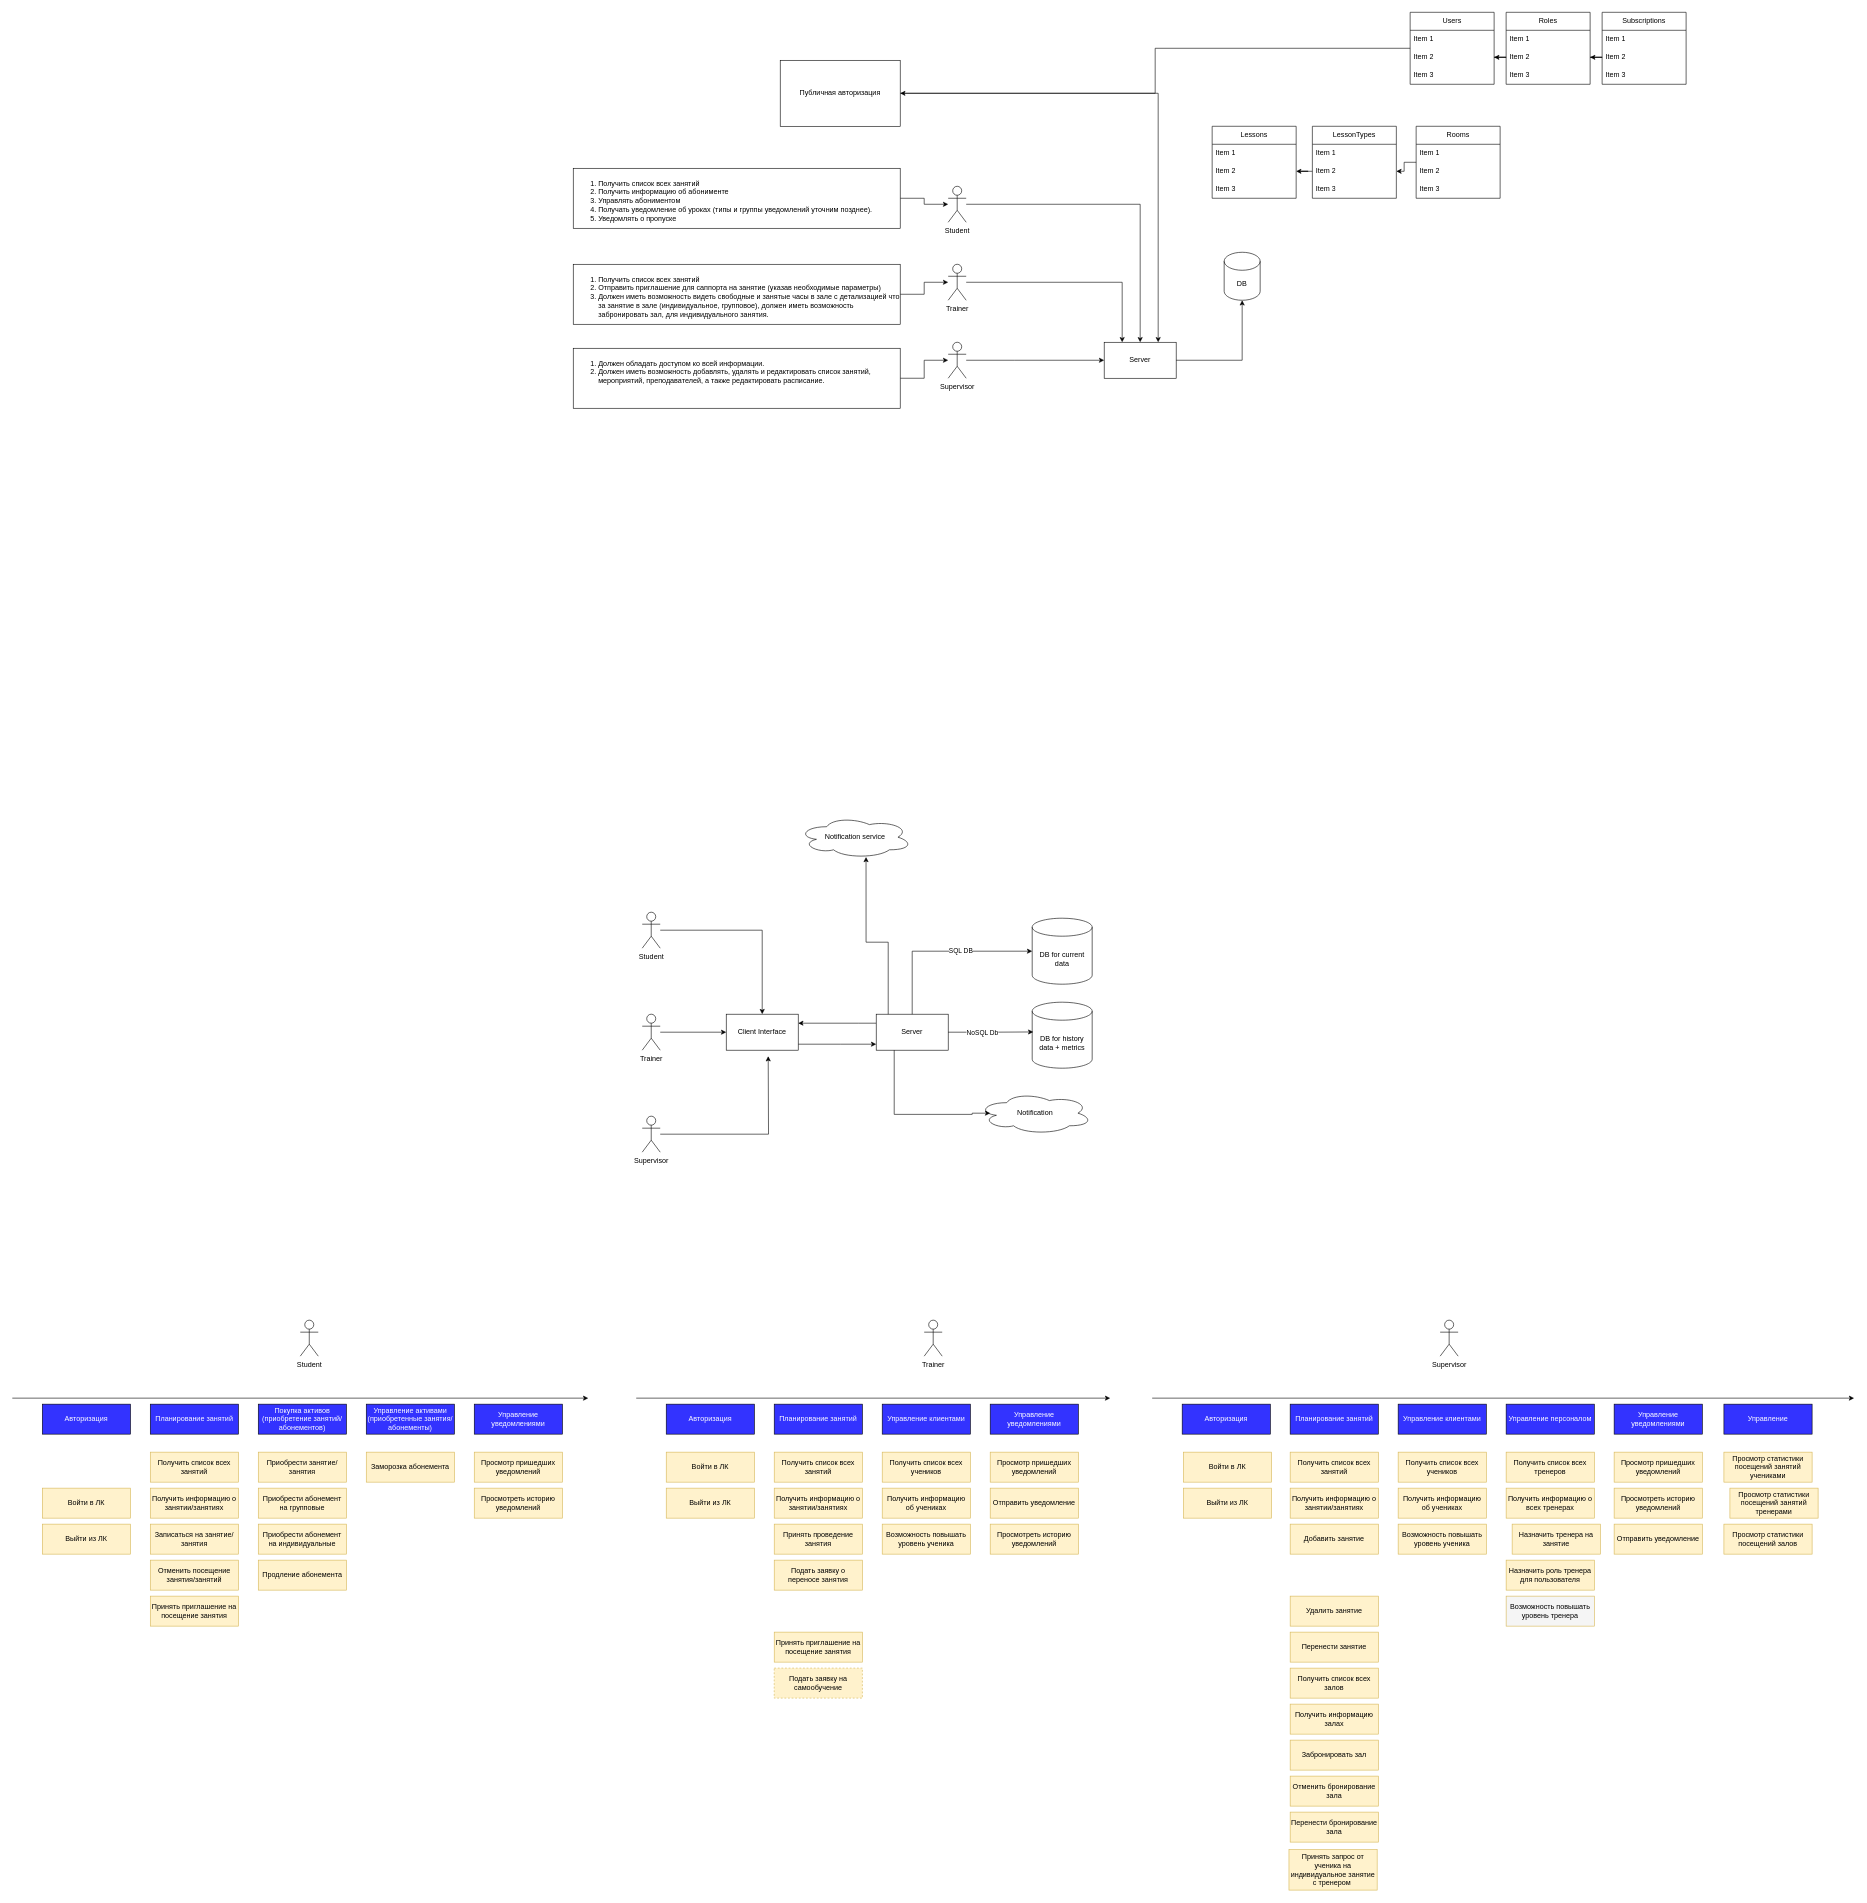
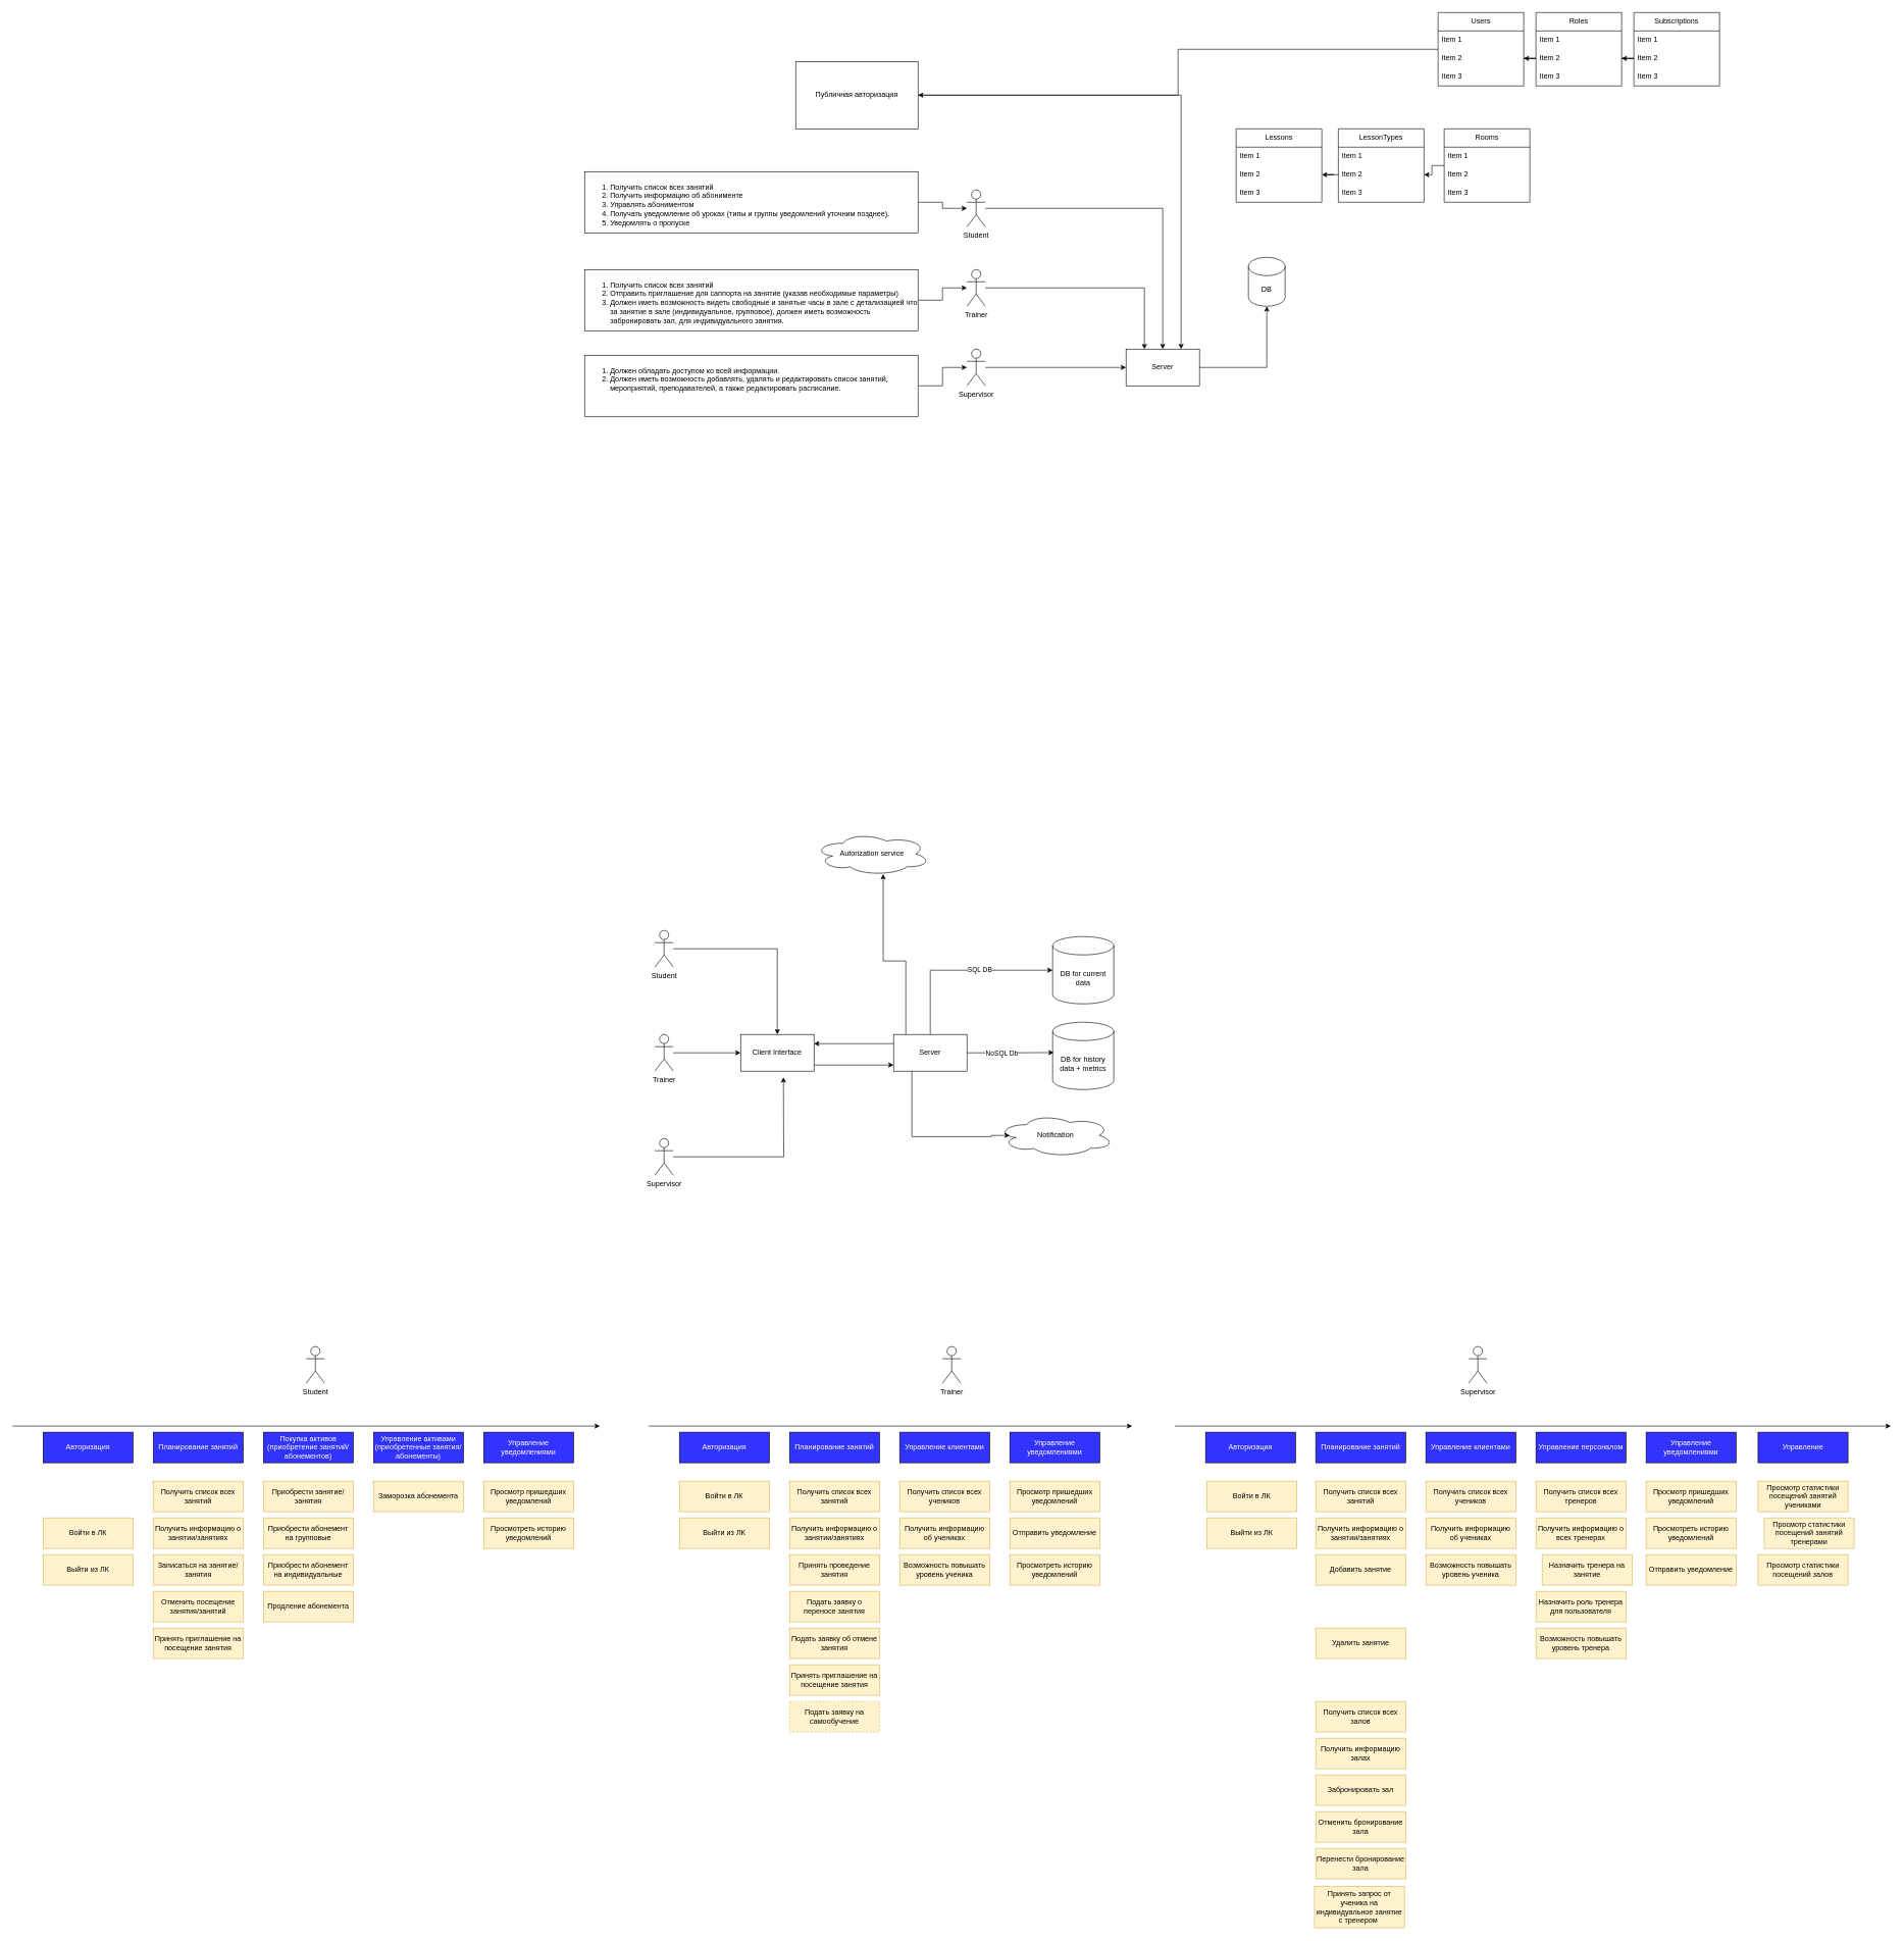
- <mxCell id="135" value="Notification service" style="ellipse;shape=cloud;whiteSpace=wrap;html=1;" parent="1" vertex="1"><mxGeometry x="1330" y="1360" width="190" height="70" as="geometry" /></mxCell>
+ <mxCell id="135" value="Autorization service" style="ellipse;shape=cloud;whiteSpace=wrap;html=1;" parent="1" vertex="1"><mxGeometry x="1330" y="1360" width="190" height="70" as="geometry" /></mxCell>
+ <mxCell id="88" value="Подать заявку об отмене занятия" style="rounded=0;whiteSpace=wrap;html=1;fillColor=#fff2cc;strokeColor=#d6b656;" parent="1" vertex="1"><mxGeometry x="1290" y="2660" width="147" height="50" as="geometry" /></mxCell>
- <mxCell id="143" value="Возможность повышать уровень тренера" style="rounded=0;whiteSpace=wrap;html=1;fillColor=#f5f5f5;strokeColor=#d6b656;" vertex="1" parent="1"><mxGeometry x="2510" y="2660" width="147" height="50" as="geometry" /></mxCell>
+ <mxCell id="143" value="Возможность повышать уровень тренера" style="rounded=0;whiteSpace=wrap;html=1;fillColor=#fff2cc;strokeColor=#d6b656;" vertex="1" parent="1"><mxGeometry x="2510" y="2660" width="147" height="50" as="geometry" /></mxCell>
- <mxCell id="114" value="Перенести занятие" style="rounded=0;whiteSpace=wrap;html=1;fillColor=#fff2cc;strokeColor=#d6b656;" parent="1" vertex="1"><mxGeometry x="2150" y="2720" width="147" height="50" as="geometry" /></mxCell>
